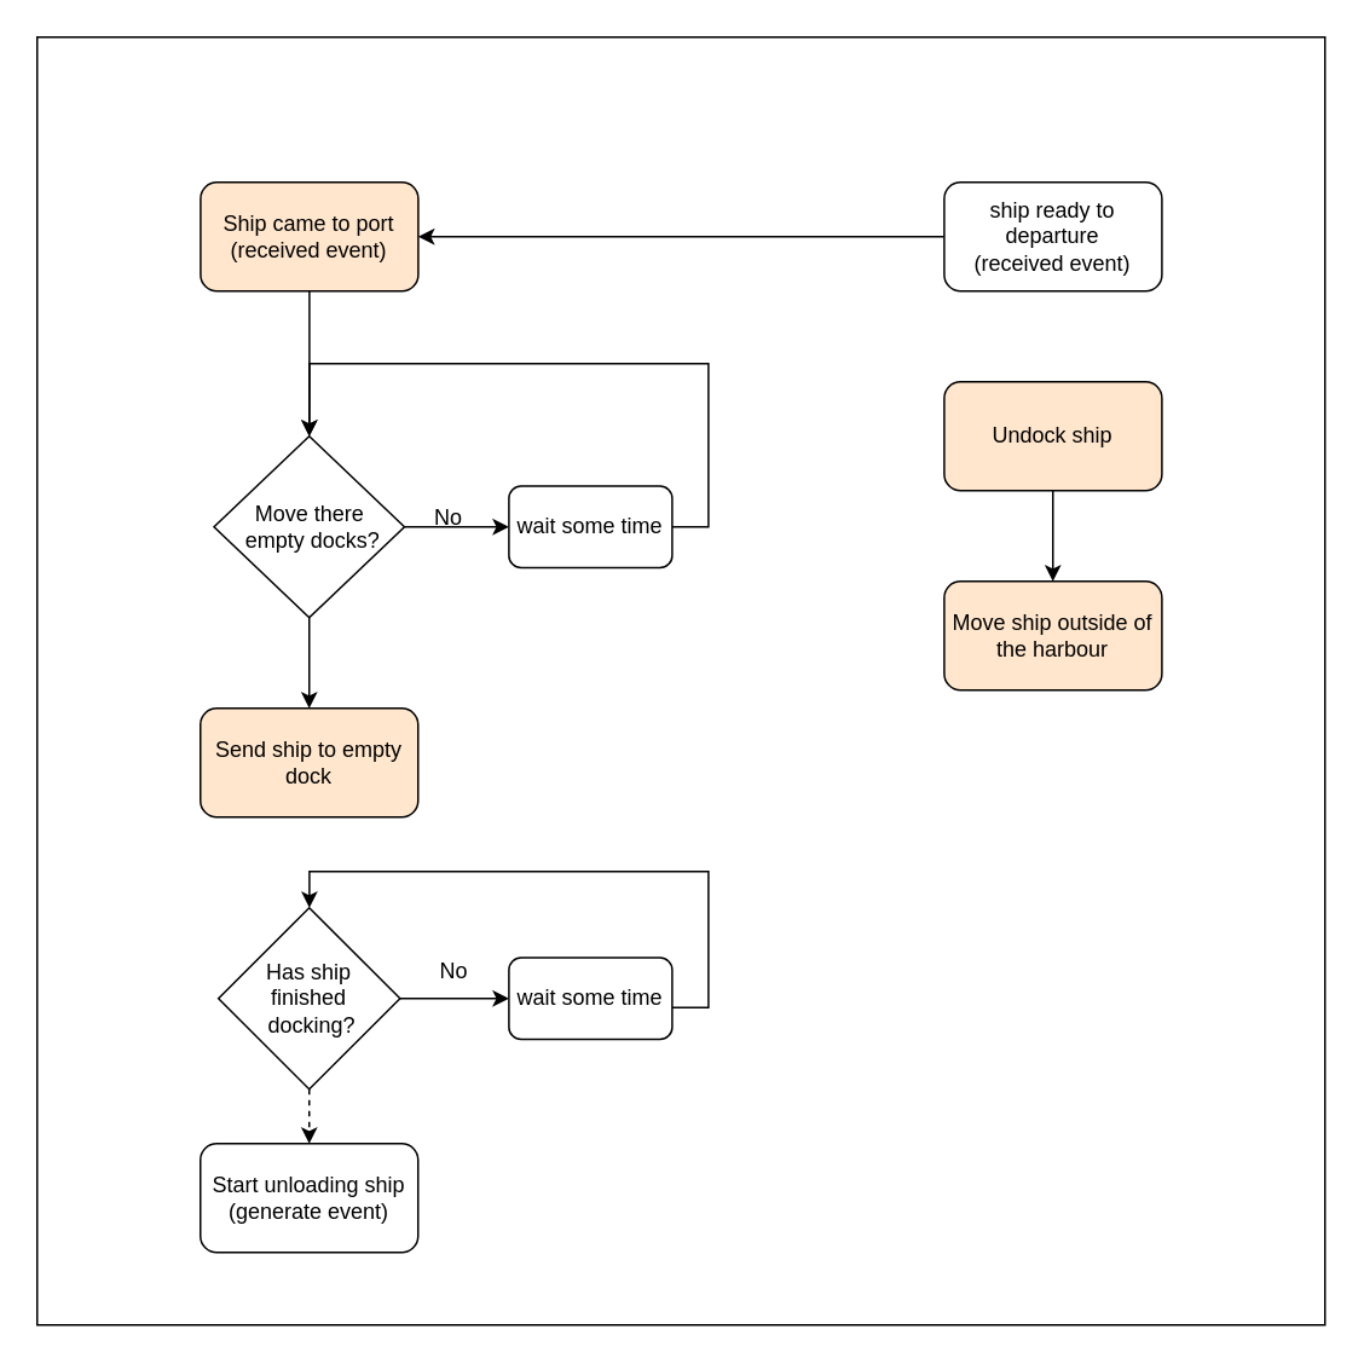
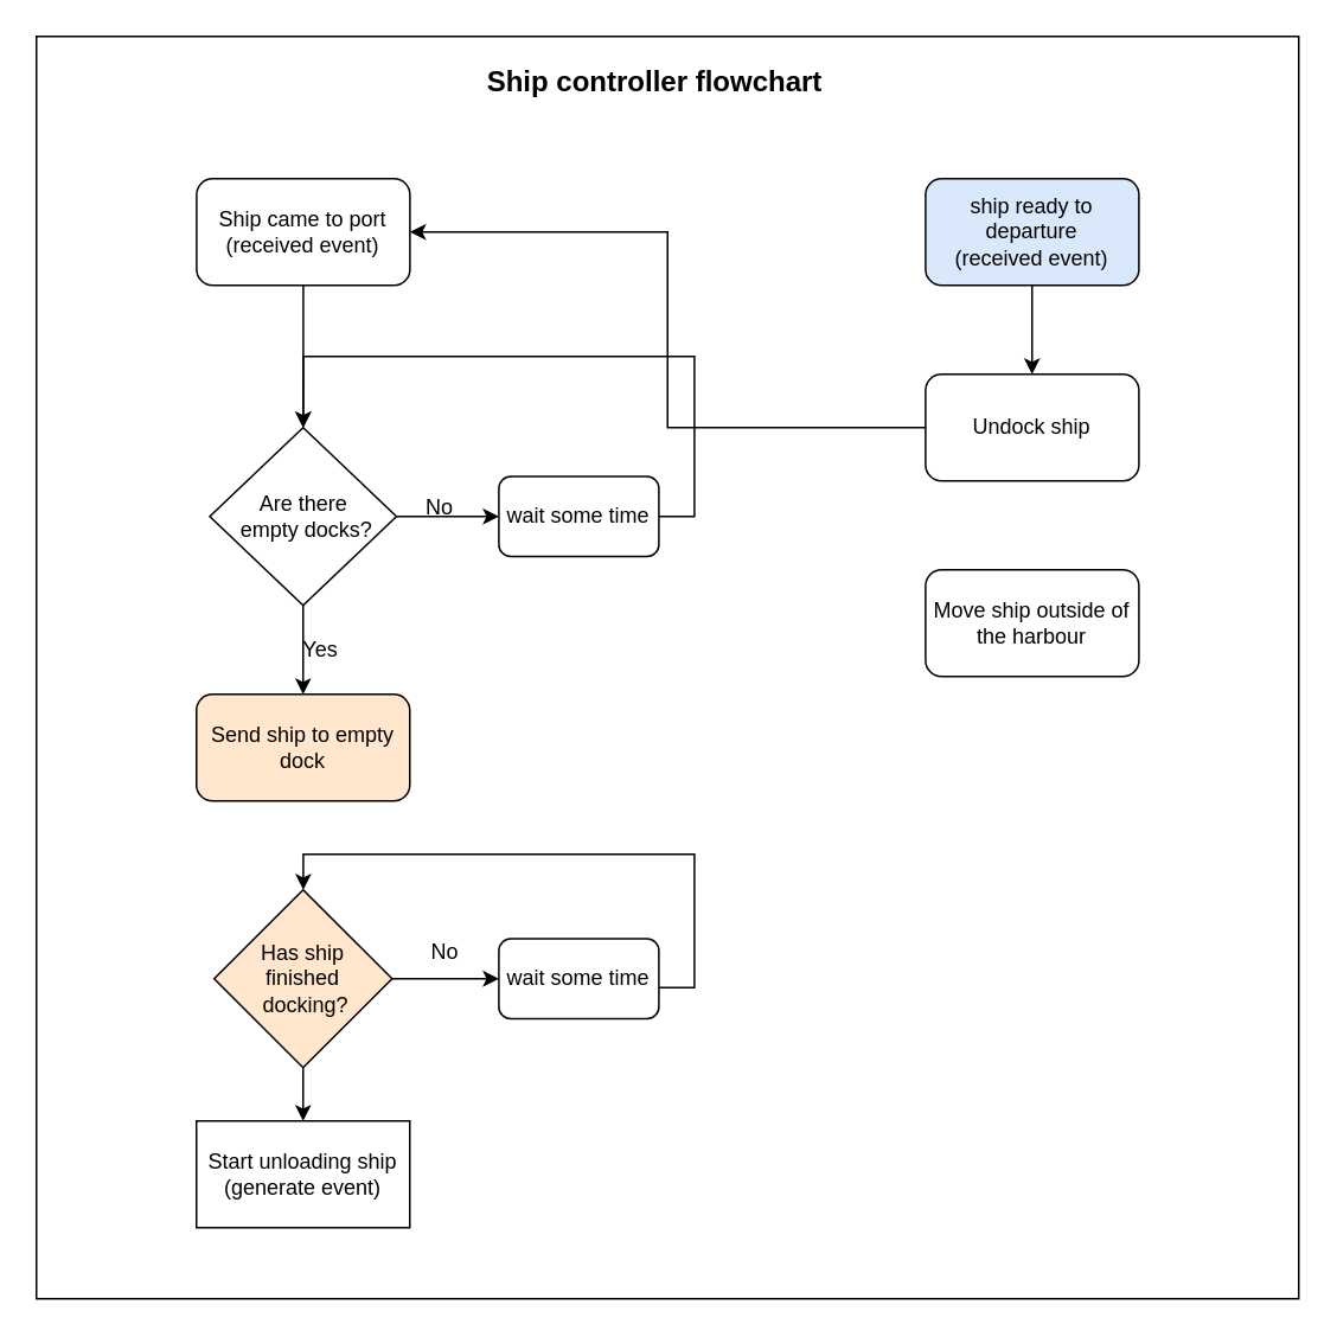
+ <mxCell id="25" value="&lt;font style=&quot;font-size: 16px&quot;&gt;&lt;b&gt;Ship controller flowchart&lt;/b&gt;&lt;/font&gt;" style="text;html=1;strokeColor=none;fillColor=none;align=center;verticalAlign=middle;whiteSpace=wrap;rounded=0;" vertex="1" parent="1"><mxGeometry x="222.5" y="30" width="290" height="30" as="geometry" /></mxCell>
- <mxCell id="3" value="Ship came to port&lt;br&gt;(received event)" style="rounded=1;whiteSpace=wrap;html=1;fillColor=#ffe6cc;" vertex="1" parent="1"><mxGeometry x="110.1" y="100" width="120" height="60" as="geometry" /></mxCell>
+ <mxCell id="3" value="Ship came to port&lt;br&gt;(received event)" style="rounded=1;whiteSpace=wrap;html=1;" vertex="1" parent="1"><mxGeometry x="110.1" y="100" width="120" height="60" as="geometry" /></mxCell>
- <mxCell id="19" value="" style="edgeStyle=elbowEdgeStyle;rounded=0;orthogonalLoop=1;jettySize=auto;html=1;" edge="1" parent="1" source="20" target="3"><mxGeometry relative="1" as="geometry" /></mxCell>
+ <mxCell id="19" value="" style="edgeStyle=elbowEdgeStyle;rounded=0;orthogonalLoop=1;jettySize=auto;html=1;" edge="1" parent="1" source="20" target="22"><mxGeometry relative="1" as="geometry" /></mxCell>
- <mxCell id="20" value="ship ready to departure&lt;br&gt;(received event)" style="rounded=1;whiteSpace=wrap;html=1;" vertex="1" parent="1"><mxGeometry x="520.1" y="100" width="120" height="60" as="geometry" /></mxCell>
+ <mxCell id="20" value="ship ready to departure&lt;br&gt;(received event)" style="rounded=1;whiteSpace=wrap;html=1;fillColor=#dae8fc;" vertex="1" parent="1"><mxGeometry x="520.1" y="100" width="120" height="60" as="geometry" /></mxCell>
- <mxCell id="22" value="Undock ship" style="whiteSpace=wrap;html=1;rounded=1;fillColor=#ffe6cc;" vertex="1" parent="1"><mxGeometry x="520.1" y="210" width="120" height="60" as="geometry" /></mxCell>
+ <mxCell id="22" value="Undock ship" style="whiteSpace=wrap;html=1;rounded=1;" vertex="1" parent="1"><mxGeometry x="520.1" y="210" width="120" height="60" as="geometry" /></mxCell>
- <mxCell id="5" value="Move there&lt;br&gt;&amp;nbsp;empty docks?" style="rhombus;whiteSpace=wrap;html=1;" vertex="1" parent="1"><mxGeometry x="117.5" y="240" width="105" height="100" as="geometry" /></mxCell>
+ <mxCell id="5" value="Are there&lt;br&gt;&amp;nbsp;empty docks?" style="rhombus;whiteSpace=wrap;html=1;" vertex="1" parent="1"><mxGeometry x="117.5" y="240" width="105" height="100" as="geometry" /></mxCell>
- <mxCell id="21" value="" style="edgeStyle=elbowEdgeStyle;rounded=0;orthogonalLoop=1;jettySize=auto;html=1;" edge="1" parent="1" source="22" target="23"><mxGeometry relative="1" as="geometry" /></mxCell>
+ <mxCell id="21" value="" style="edgeStyle=elbowEdgeStyle;rounded=0;orthogonalLoop=1;jettySize=auto;html=1;" edge="1" parent="1" source="22" target="3"><mxGeometry relative="1" as="geometry" /></mxCell>
- <mxCell id="23" value="Move ship outside of the harbour" style="whiteSpace=wrap;html=1;rounded=1;fillColor=#ffe6cc;" vertex="1" parent="1"><mxGeometry x="520.1" y="320" width="120" height="60" as="geometry" /></mxCell>
+ <mxCell id="23" value="Move ship outside of the harbour" style="whiteSpace=wrap;html=1;rounded=1;" vertex="1" parent="1"><mxGeometry x="520.1" y="320" width="120" height="60" as="geometry" /></mxCell>
+ <mxCell id="11" value="Yes" style="text;html=1;strokeColor=none;fillColor=none;align=center;verticalAlign=middle;whiteSpace=wrap;rounded=0;" vertex="1" parent="1"><mxGeometry x="170.1" y="350" width="20" height="30" as="geometry" /></mxCell>
- <mxCell id="14" value="Has ship &lt;br&gt;finished&lt;br&gt;&amp;nbsp;docking?" style="rhombus;whiteSpace=wrap;html=1;" vertex="1" parent="1"><mxGeometry x="119.96" y="500" width="100.09" height="100" as="geometry" /></mxCell>
+ <mxCell id="14" value="Has ship &lt;br&gt;finished&lt;br&gt;&amp;nbsp;docking?" style="rhombus;whiteSpace=wrap;html=1;fillColor=#ffe6cc;" vertex="1" parent="1"><mxGeometry x="119.96" y="500" width="100.09" height="100" as="geometry" /></mxCell>
- <mxCell id="13" value="" style="edgeStyle=elbowEdgeStyle;rounded=0;orthogonalLoop=1;jettySize=auto;html=1;dashed=1;" edge="1" parent="1" source="14" target="18"><mxGeometry relative="1" as="geometry" /></mxCell>
+ <mxCell id="13" value="" style="edgeStyle=elbowEdgeStyle;rounded=0;orthogonalLoop=1;jettySize=auto;html=1;" edge="1" parent="1" source="14" target="18"><mxGeometry relative="1" as="geometry" /></mxCell>
- <mxCell id="18" value="Start unloading ship&lt;br&gt;(generate event)" style="rounded=1;whiteSpace=wrap;html=1;" vertex="1" parent="1"><mxGeometry x="110.005" y="630" width="120" height="60" as="geometry" /></mxCell>
+ <mxCell id="18" value="Start unloading ship&lt;br&gt;(generate event)" style="whiteSpace=wrap;html=1;rounded=0;" vertex="1" parent="1"><mxGeometry x="110.005" y="630" width="120" height="60" as="geometry" /></mxCell>
